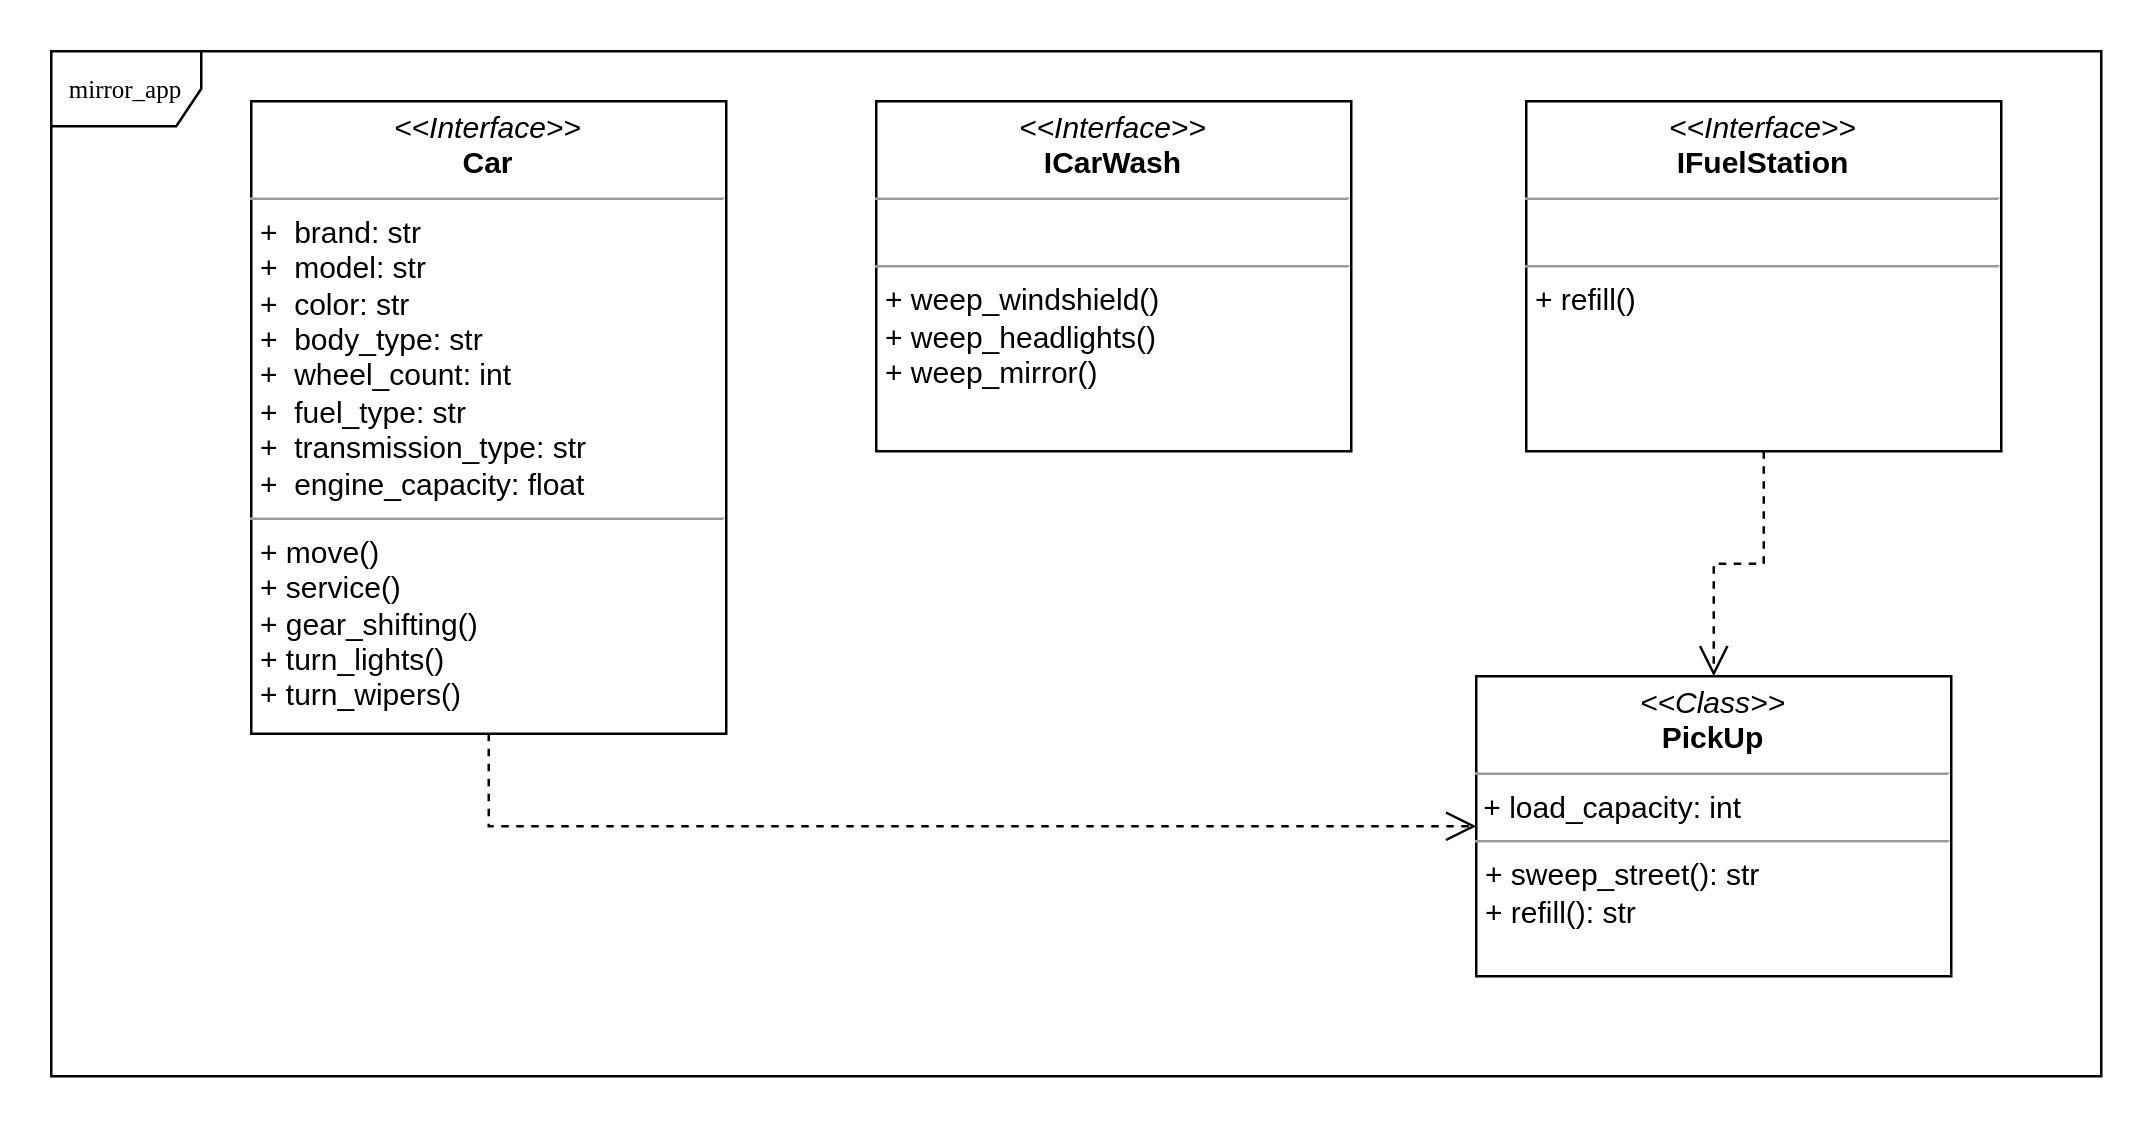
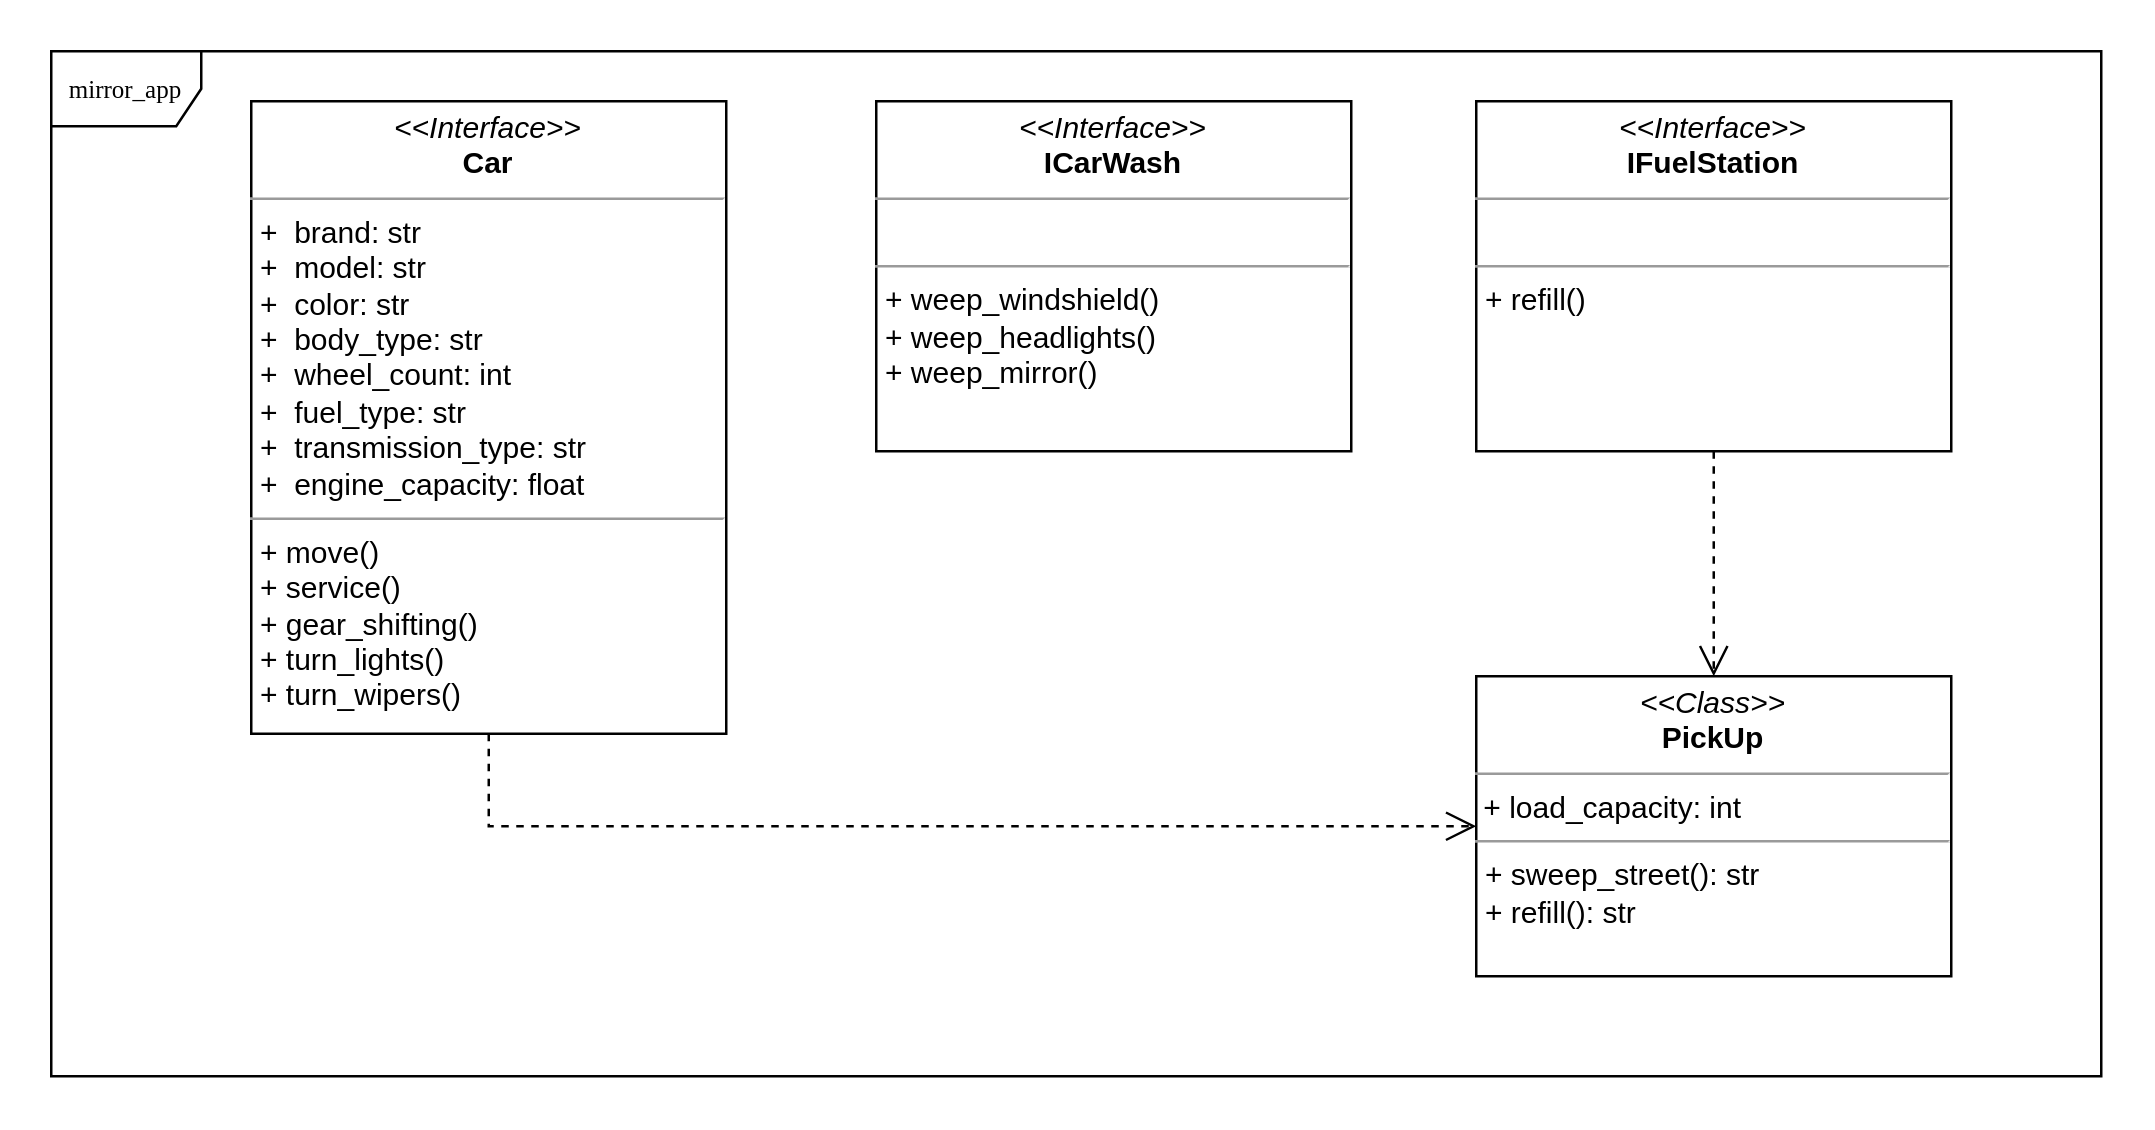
- <mxCell id="6" value="&lt;p style=&quot;margin:0px;margin-top:4px;text-align:center;&quot;&gt;&lt;i&gt;&amp;lt;&amp;lt;Interface&amp;gt;&amp;gt;&lt;/i&gt;&lt;br&gt;&lt;b&gt;IFuelStation&lt;/b&gt;&lt;br&gt;&lt;/p&gt;&lt;hr size=&quot;1&quot;&gt;&lt;p style=&quot;margin:0px;margin-left:4px;&quot;&gt;&lt;br&gt;&lt;/p&gt;&lt;hr size=&quot;1&quot;&gt;&lt;p style=&quot;margin:0px;margin-left:4px;&quot;&gt;+ refill()&lt;br&gt;&lt;br&gt;&lt;/p&gt;" style="verticalAlign=top;align=left;overflow=fill;fontSize=12;fontFamily=Helvetica;html=1;rounded=0;shadow=0;comic=0;labelBackgroundColor=none;strokeWidth=1" parent="1" vertex="1"><mxGeometry x="610" y="40" width="190" height="140" as="geometry" /></mxCell>
+ <mxCell id="6" value="&lt;p style=&quot;margin:0px;margin-top:4px;text-align:center;&quot;&gt;&lt;i&gt;&amp;lt;&amp;lt;Interface&amp;gt;&amp;gt;&lt;/i&gt;&lt;br&gt;&lt;b&gt;IFuelStation&lt;/b&gt;&lt;br&gt;&lt;/p&gt;&lt;hr size=&quot;1&quot;&gt;&lt;p style=&quot;margin:0px;margin-left:4px;&quot;&gt;&lt;br&gt;&lt;/p&gt;&lt;hr size=&quot;1&quot;&gt;&lt;p style=&quot;margin:0px;margin-left:4px;&quot;&gt;+ refill()&lt;br&gt;&lt;br&gt;&lt;/p&gt;" style="verticalAlign=top;align=left;overflow=fill;fontSize=12;fontFamily=Helvetica;html=1;rounded=0;shadow=0;comic=0;labelBackgroundColor=none;strokeWidth=1" parent="1" vertex="1"><mxGeometry x="590" y="40" width="190" height="140" as="geometry" /></mxCell>
